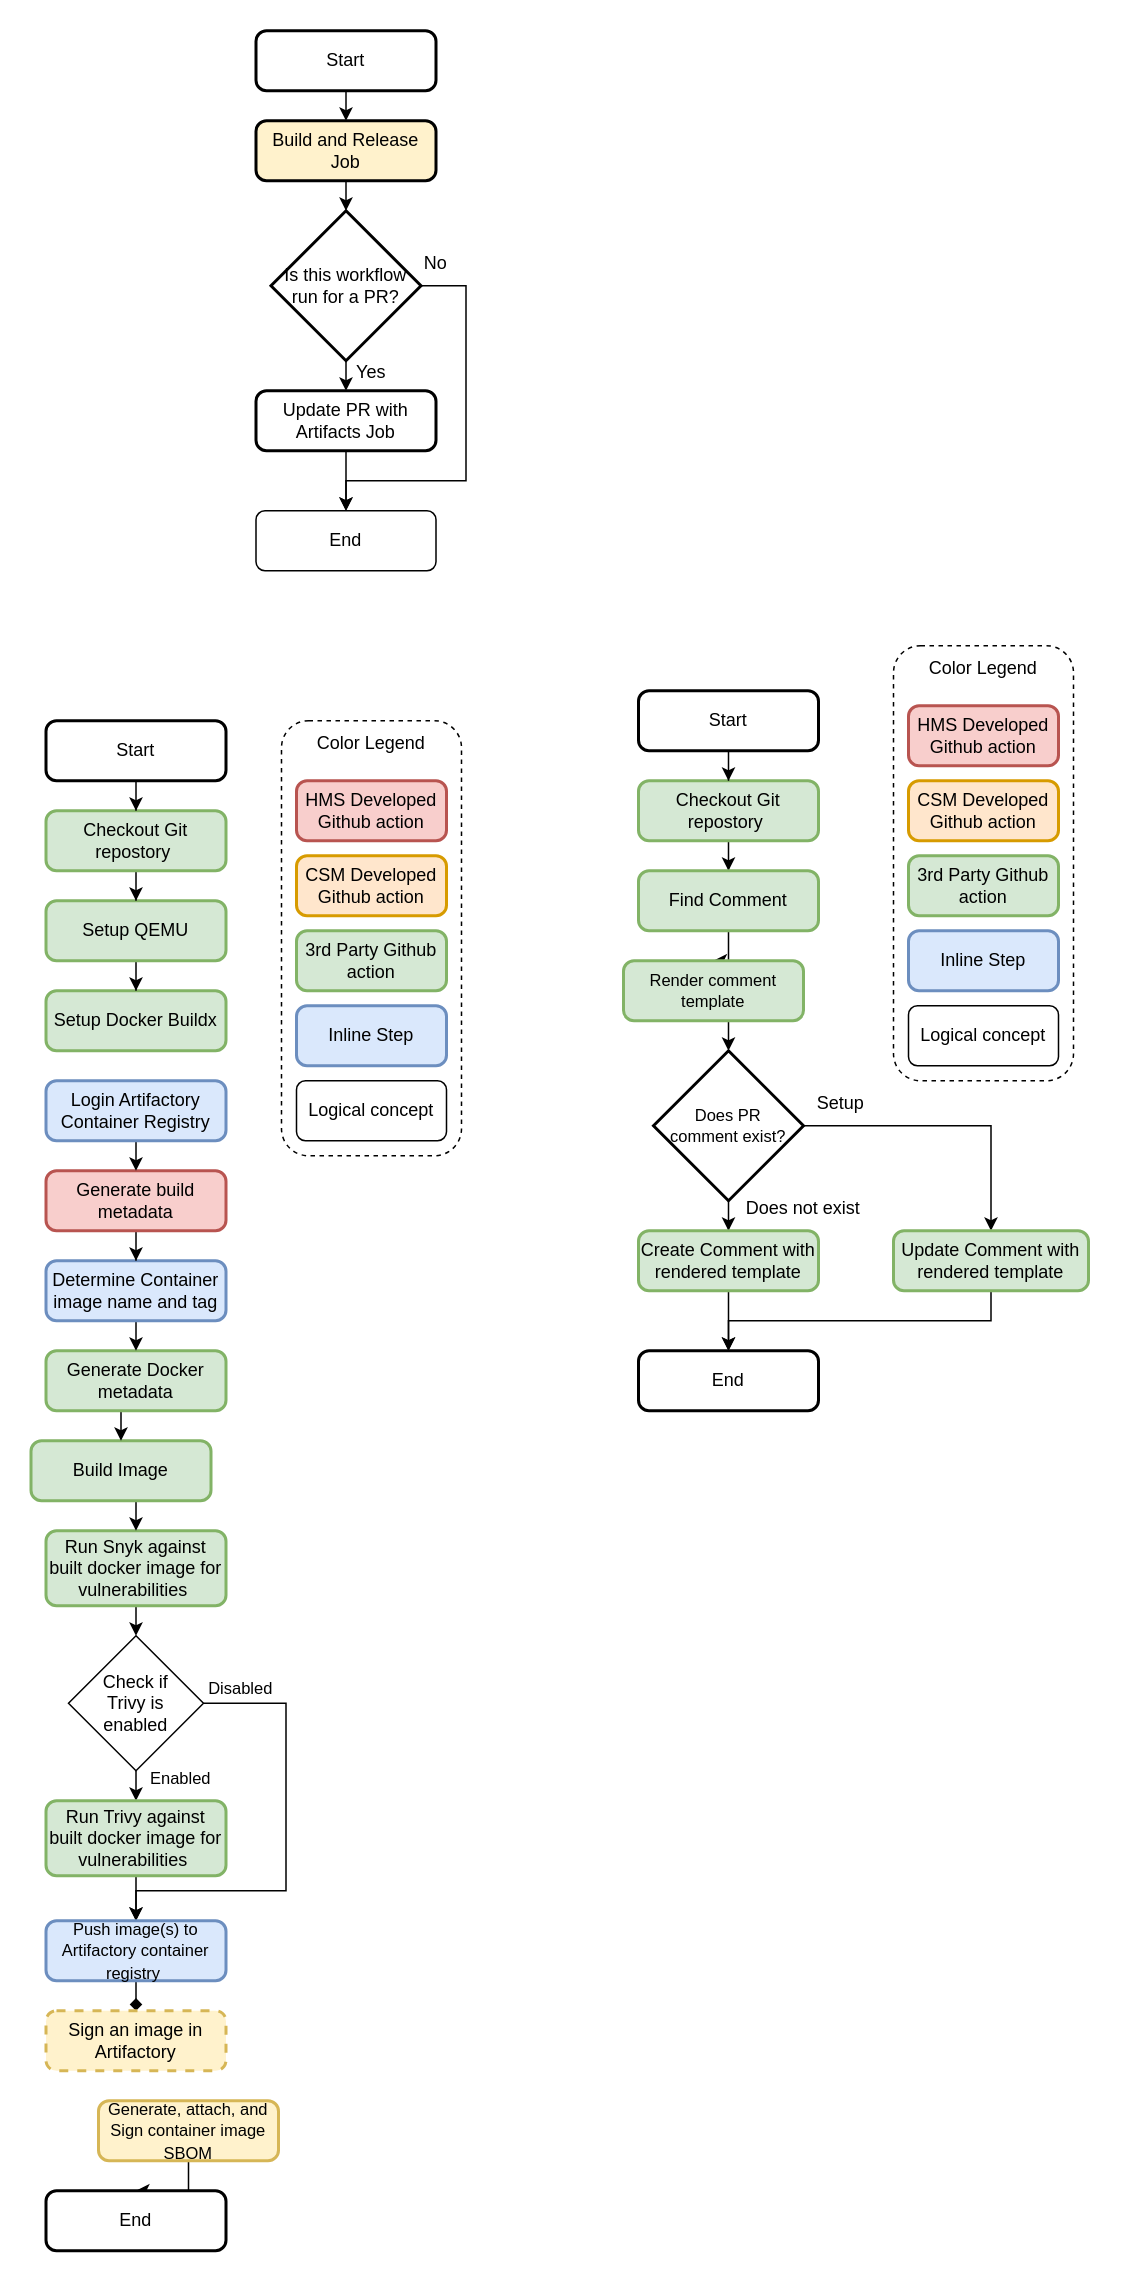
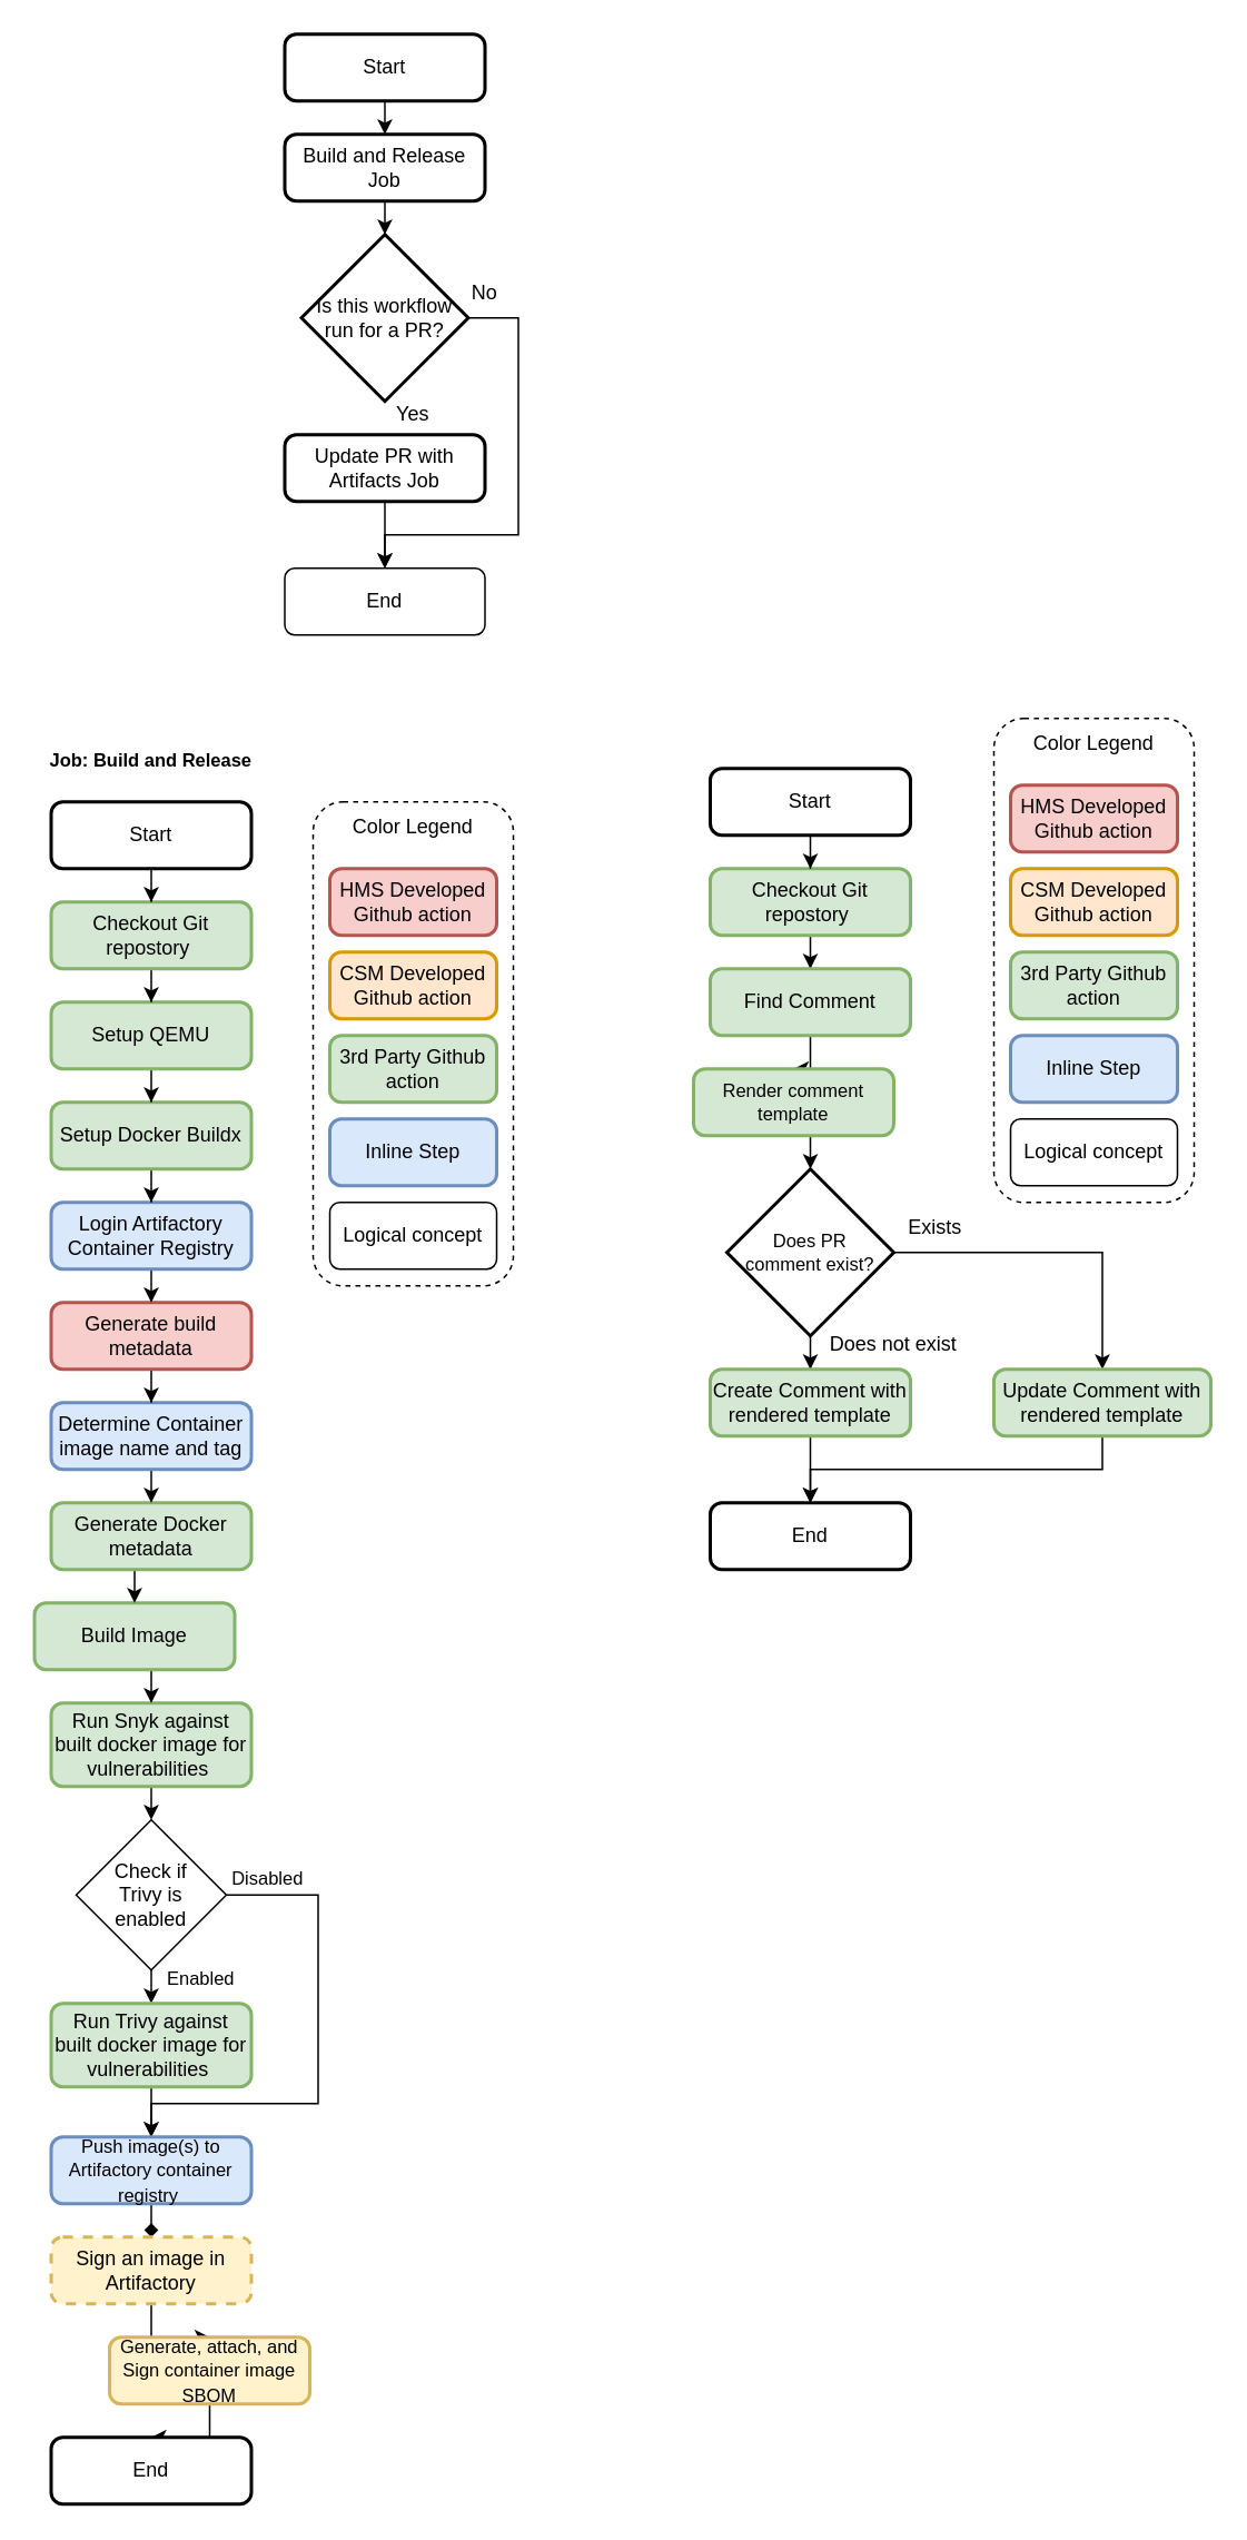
- <mxCell id="56" value="Build and Release Job" style="rounded=1;whiteSpace=wrap;html=1;absoluteArcSize=1;arcSize=14;strokeWidth=2;fillColor=#fff2cc;" vertex="1" parent="1"><mxGeometry x="170" y="80" width="120" height="40" as="geometry" /></mxCell>
+ <mxCell id="56" value="Build and Release Job" style="rounded=1;whiteSpace=wrap;html=1;absoluteArcSize=1;arcSize=14;strokeWidth=2;" vertex="1" parent="1"><mxGeometry x="170" y="80" width="120" height="40" as="geometry" /></mxCell>
- <mxCell id="59" style="edgeStyle=orthogonalEdgeStyle;rounded=0;orthogonalLoop=1;jettySize=auto;html=1;exitX=0.5;exitY=1;exitDx=0;exitDy=0;exitPerimeter=0;entryX=0.5;entryY=0;entryDx=0;entryDy=0;fontSize=12;" edge="1" parent="1" source="61" target="63"><mxGeometry relative="1" as="geometry" /></mxCell>
+ <mxCell id="33" value="&lt;b&gt;Job: Build and Release&lt;/b&gt;" style="text;html=1;strokeColor=none;fillColor=none;align=center;verticalAlign=middle;whiteSpace=wrap;rounded=0;fontSize=11;" vertex="1" parent="1"><mxGeometry x="20" y="440" width="140" height="30" as="geometry" /></mxCell>
+ <mxCell id="17" style="edgeStyle=orthogonalEdgeStyle;rounded=0;orthogonalLoop=1;jettySize=auto;html=1;exitX=0.5;exitY=1;exitDx=0;exitDy=0;fontSize=11;" edge="1" parent="1" source="18" target="16"><mxGeometry relative="1" as="geometry" /></mxCell>
- <mxCell id="54" value="Setup" style="text;html=1;strokeColor=none;fillColor=none;align=center;verticalAlign=middle;whiteSpace=wrap;rounded=0;fontSize=12;" vertex="1" parent="1"><mxGeometry x="510" y="720" width="100" height="30" as="geometry" /></mxCell>
+ <mxCell id="54" value="Exists" style="text;html=1;strokeColor=none;fillColor=none;align=center;verticalAlign=middle;whiteSpace=wrap;rounded=0;fontSize=12;" vertex="1" parent="1"><mxGeometry x="510" y="720" width="100" height="30" as="geometry" /></mxCell>
+ <mxCell id="29" style="edgeStyle=orthogonalEdgeStyle;rounded=0;orthogonalLoop=1;jettySize=auto;html=1;exitX=0.5;exitY=1;exitDx=0;exitDy=0;entryX=0.5;entryY=0;entryDx=0;entryDy=0;fontSize=11;" edge="1" parent="1" source="30" target="32"><mxGeometry relative="1" as="geometry" /></mxCell>
